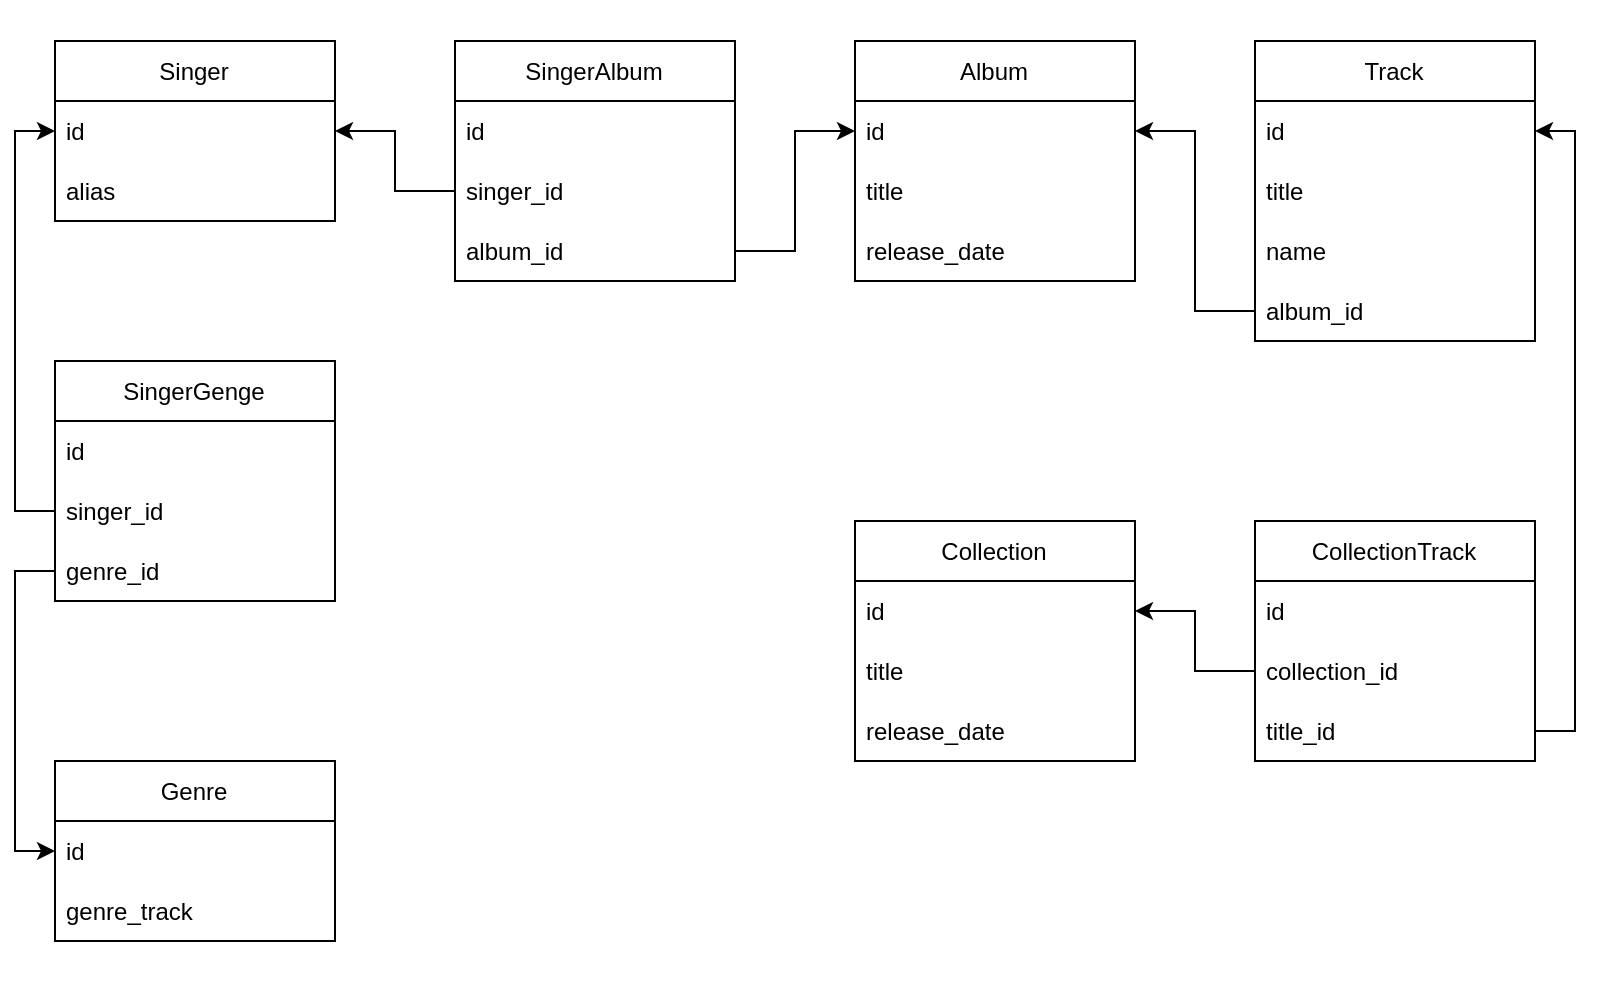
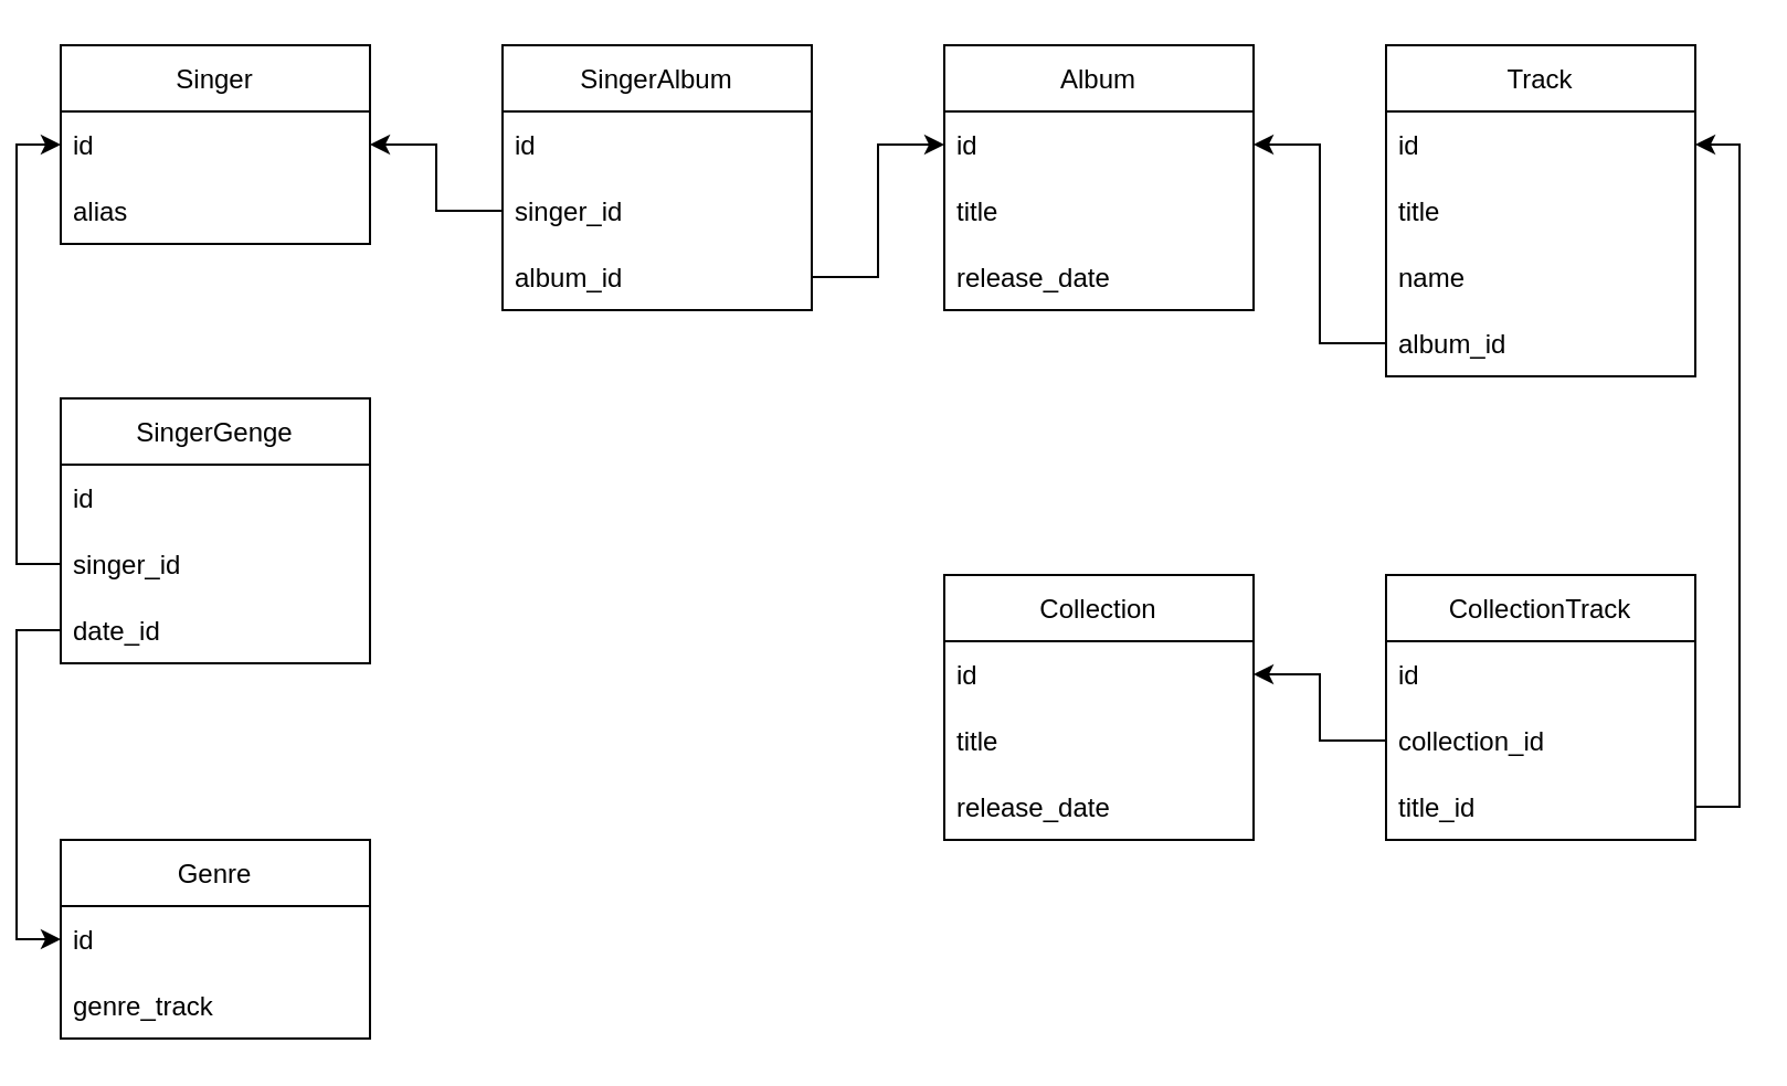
- <mxCell id="20" value="genre_id" style="text;strokeColor=none;fillColor=none;align=left;verticalAlign=middle;spacingLeft=4;spacingRight=4;overflow=hidden;points=[[0,0.5],[1,0.5]];portConstraint=eastwest;rotatable=0;" parent="17" vertex="1"><mxGeometry y="90" width="140" height="30" as="geometry" /></mxCell>
+ <mxCell id="20" value="date_id" style="text;strokeColor=none;fillColor=none;align=left;verticalAlign=middle;spacingLeft=4;spacingRight=4;overflow=hidden;points=[[0,0.5],[1,0.5]];portConstraint=eastwest;rotatable=0;" parent="17" vertex="1"><mxGeometry y="90" width="140" height="30" as="geometry" /></mxCell>
